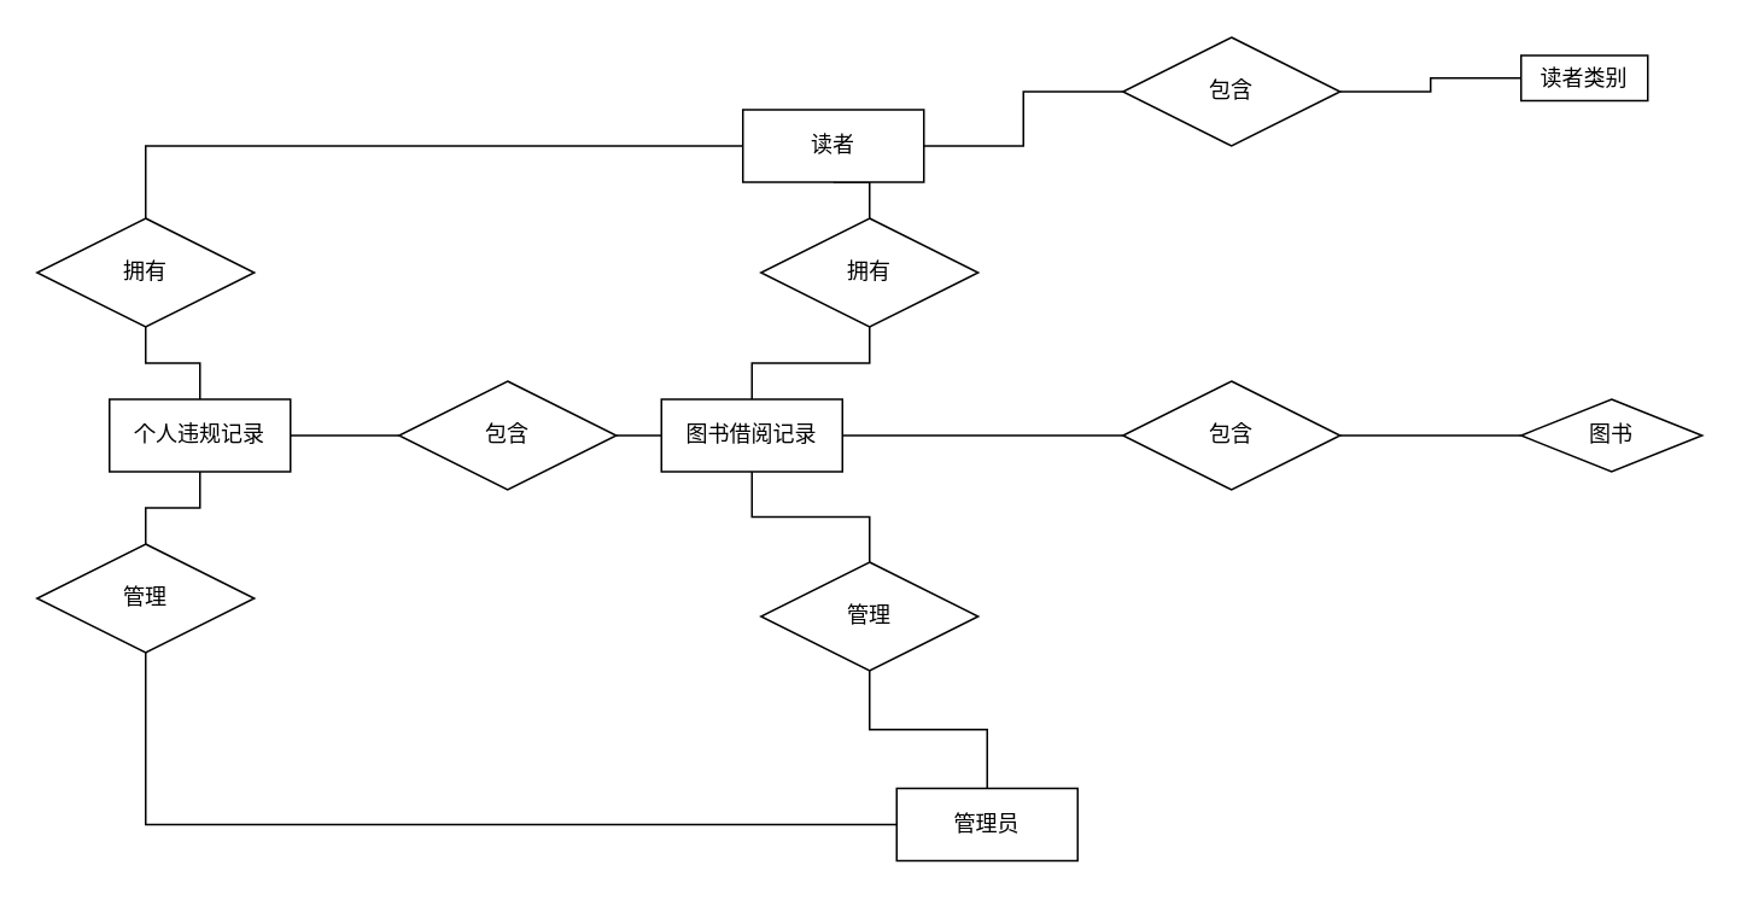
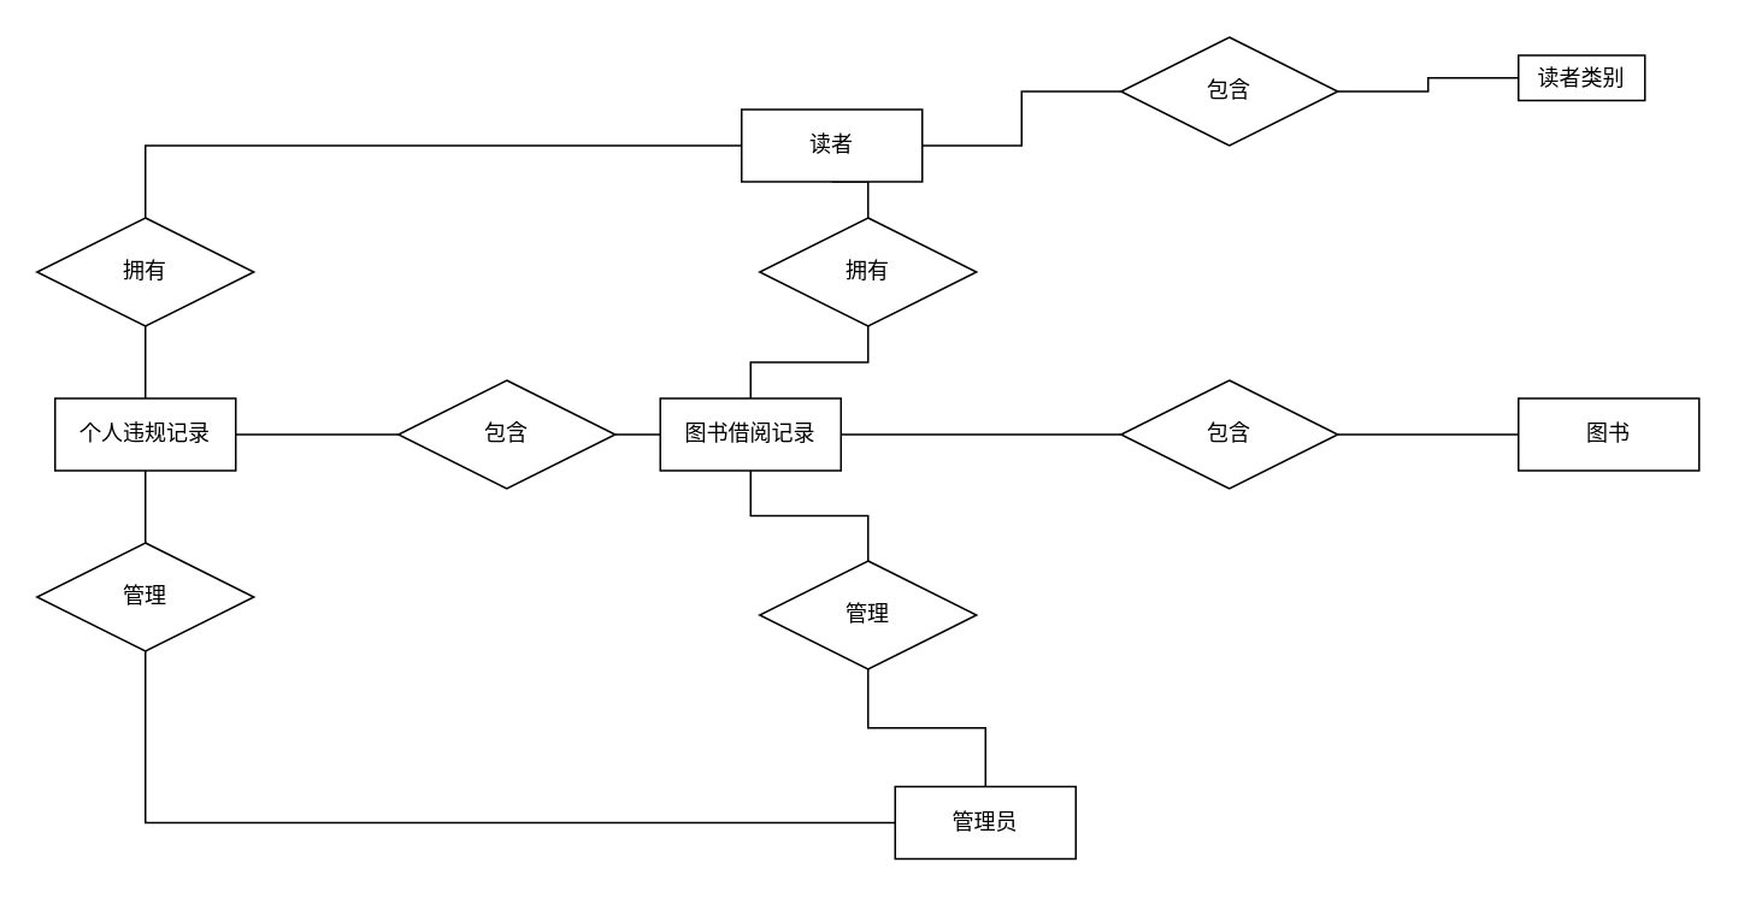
- <mxCell id="14" value="个人违规记录" style="whiteSpace=wrap;html=1;align=center;" vertex="1" parent="1"><mxGeometry x="60" y="220" width="100" height="40" as="geometry" /></mxCell>
+ <mxCell id="14" value="个人违规记录" style="whiteSpace=wrap;html=1;align=center;" vertex="1" parent="1"><mxGeometry x="30" y="220" width="100" height="40" as="geometry" /></mxCell>
- <mxCell id="10" value="图书" style="rhombus;whiteSpace=wrap;html=1;align=center;" vertex="1" parent="1"><mxGeometry x="840" y="220" width="100" height="40" as="geometry" /></mxCell>
+ <mxCell id="10" value="图书" style="whiteSpace=wrap;html=1;align=center;" vertex="1" parent="1"><mxGeometry x="840" y="220" width="100" height="40" as="geometry" /></mxCell>
